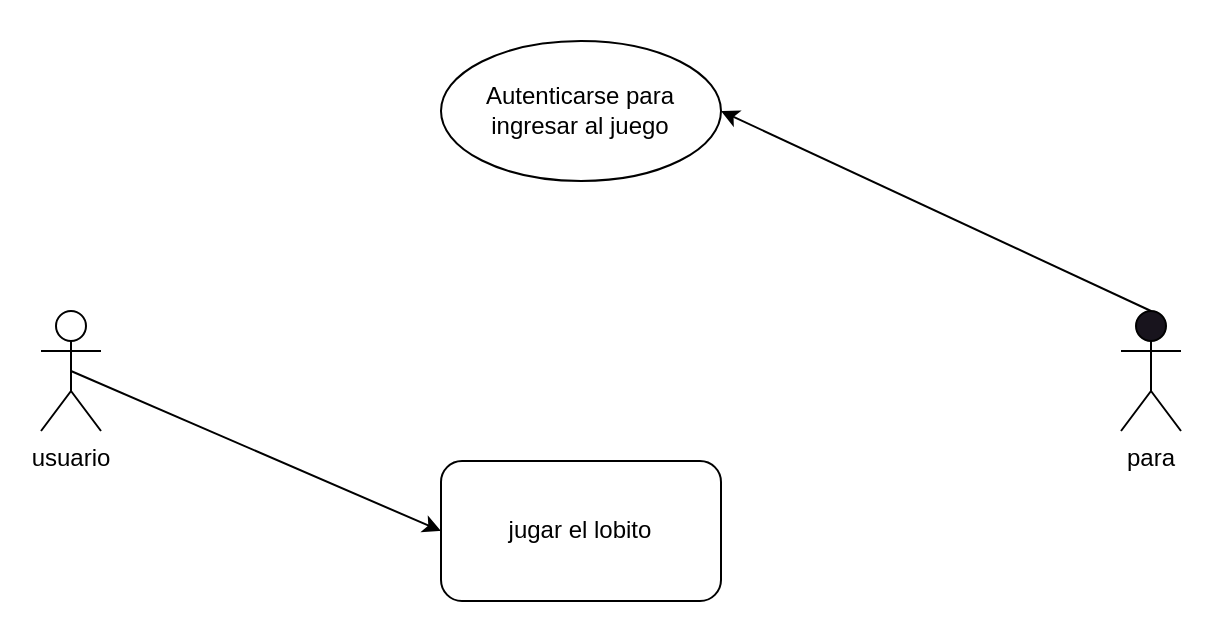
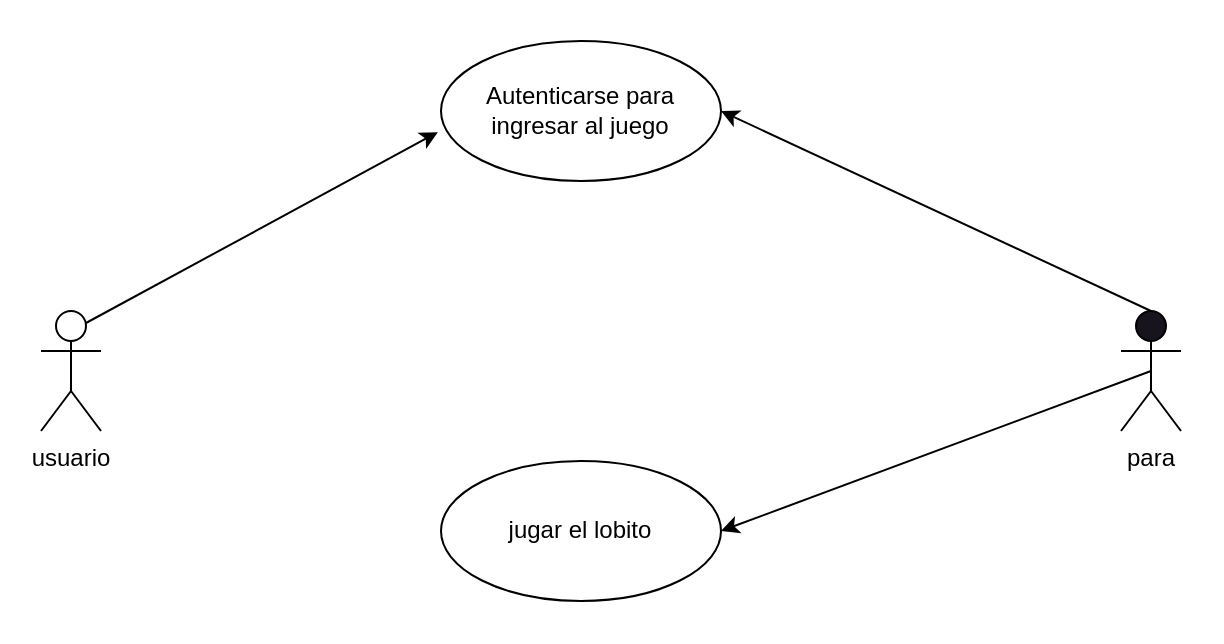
+ <mxCell id="3" style="edgeStyle=none;html=1;exitX=0.75;exitY=0.1;exitDx=0;exitDy=0;exitPerimeter=0;entryX=-0.011;entryY=0.651;entryDx=0;entryDy=0;entryPerimeter=0;" parent="1" source="4" target="9" edge="1"><mxGeometry relative="1" as="geometry" /></mxCell>
- <mxCell id="2" style="edgeStyle=none;html=1;exitX=0.5;exitY=0.5;exitDx=0;exitDy=0;exitPerimeter=0;entryX=0;entryY=0.5;entryDx=0;entryDy=0;" parent="1" source="4" target="8" edge="1"><mxGeometry relative="1" as="geometry" /></mxCell>
+ <mxCell id="5" style="edgeStyle=none;html=1;exitX=0.5;exitY=0.5;exitDx=0;exitDy=0;exitPerimeter=0;entryX=1;entryY=0.5;entryDx=0;entryDy=0;" parent="1" source="7" target="8" edge="1"><mxGeometry relative="1" as="geometry" /></mxCell>
- <mxCell id="8" value="jugar el lobito" style="whiteSpace=wrap;html=1;rounded=1;" parent="1" vertex="1"><mxGeometry x="220" y="230" width="140" height="70" as="geometry" /></mxCell>
+ <mxCell id="8" value="jugar el lobito" style="ellipse;whiteSpace=wrap;html=1;" parent="1" vertex="1"><mxGeometry x="220" y="230" width="140" height="70" as="geometry" /></mxCell>
